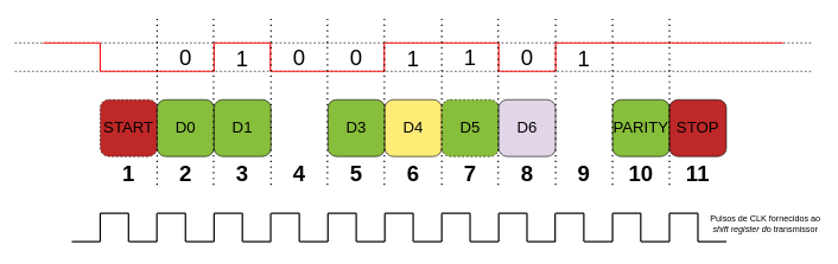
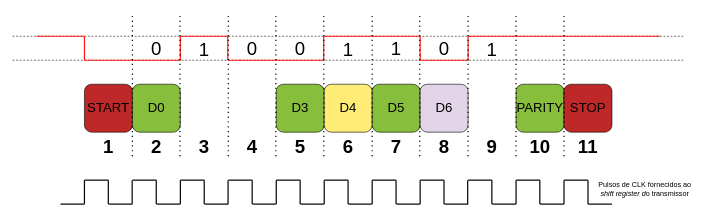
- <mxCell id="3" value="&lt;font style=&quot;font-size: 22px;&quot;&gt;START&lt;/font&gt;" style="rounded=1;whiteSpace=wrap;html=1;fillColor=#BE2828;dashed=1;" vertex="1" parent="1"><mxGeometry x="140" y="140" width="80" height="80" as="geometry" /></mxCell>
+ <mxCell id="3" value="&lt;font style=&quot;font-size: 22px;&quot;&gt;START&lt;/font&gt;" style="rounded=1;whiteSpace=wrap;html=1;fillColor=#BE2828;" vertex="1" parent="1"><mxGeometry x="140" y="140" width="80" height="80" as="geometry" /></mxCell>
- <mxCell id="7" value="&lt;span style=&quot;color: rgb(0, 0, 0); font-size: 22px;&quot;&gt;D1&lt;/span&gt;" style="rounded=1;whiteSpace=wrap;html=1;fillColor=#87BE3B;" vertex="1" parent="1"><mxGeometry x="300" y="140" width="80" height="80" as="geometry" /></mxCell>
- <mxCell id="10" value="&lt;span style=&quot;color: rgb(0, 0, 0); font-size: 22px;&quot;&gt;D5&lt;/span&gt;" style="rounded=1;whiteSpace=wrap;html=1;fillColor=#87BE3B;dashed=1;" vertex="1" parent="1"><mxGeometry x="620" y="140" width="80" height="80" as="geometry" /></mxCell>
+ <mxCell id="10" value="&lt;span style=&quot;color: rgb(0, 0, 0); font-size: 22px;&quot;&gt;D5&lt;/span&gt;" style="rounded=1;whiteSpace=wrap;html=1;fillColor=#87BE3B;" vertex="1" parent="1"><mxGeometry x="620" y="140" width="80" height="80" as="geometry" /></mxCell>
